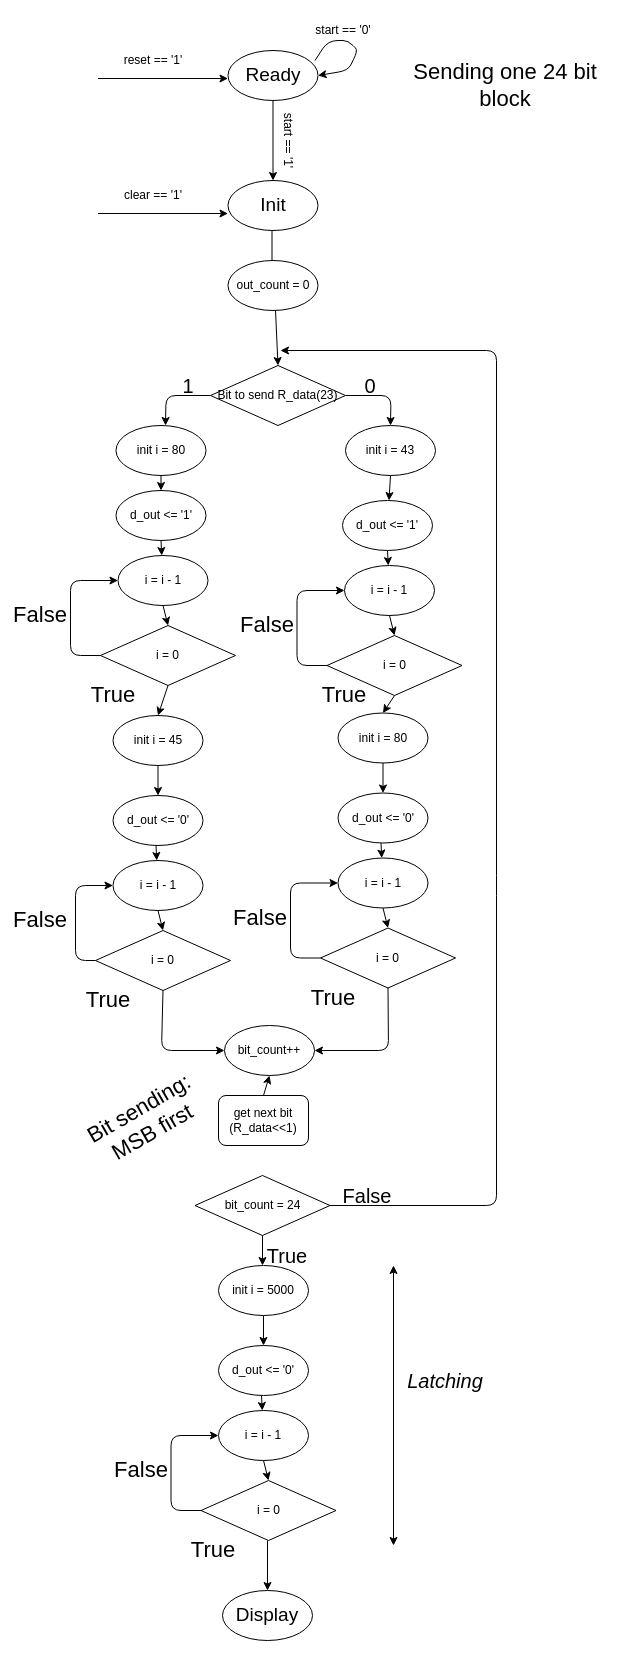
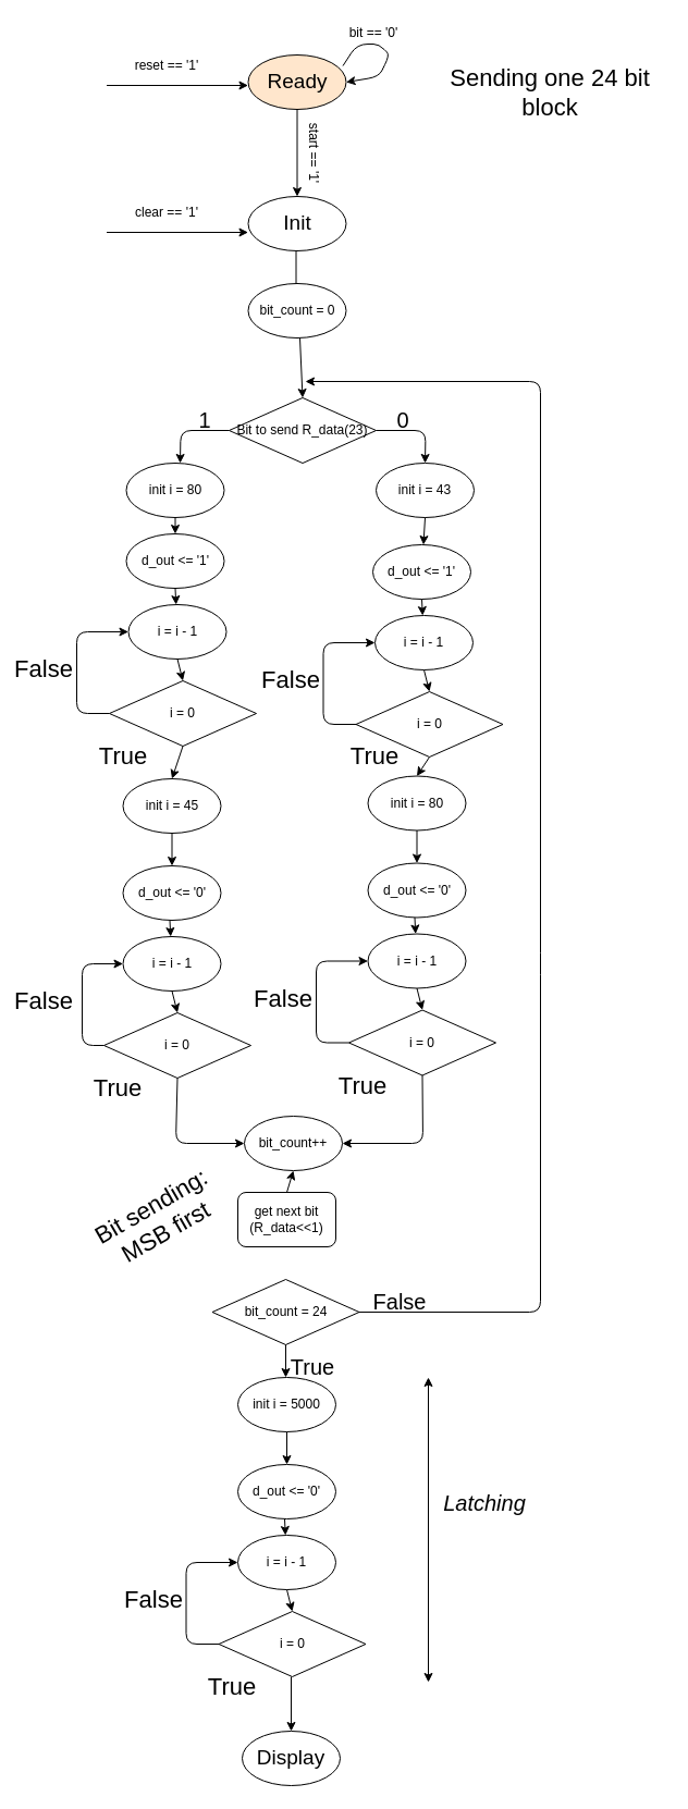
- <mxCell id="6" value="start == '0'" style="text;html=1;strokeColor=none;fillColor=none;align=center;verticalAlign=middle;whiteSpace=wrap;rounded=0;" parent="1" vertex="1"><mxGeometry x="307.5" y="20" width="70" height="20" as="geometry" /></mxCell>
+ <mxCell id="6" value="bit == '0'" style="text;html=1;strokeColor=none;fillColor=none;align=center;verticalAlign=middle;whiteSpace=wrap;rounded=0;" parent="1" vertex="1"><mxGeometry x="307.5" y="20" width="70" height="20" as="geometry" /></mxCell>
- <mxCell id="2" value="&lt;font style=&quot;font-size: 19px&quot;&gt;Ready&lt;/font&gt;" style="ellipse;whiteSpace=wrap;html=1;" parent="1" vertex="1"><mxGeometry x="227.5" y="50" width="90" height="50" as="geometry" /></mxCell>
+ <mxCell id="2" value="&lt;font style=&quot;font-size: 19px&quot;&gt;Ready&lt;/font&gt;" style="ellipse;whiteSpace=wrap;html=1;fillColor=#ffe6cc;" parent="1" vertex="1"><mxGeometry x="227.5" y="50" width="90" height="50" as="geometry" /></mxCell>
- <mxCell id="31" value="out_count = 0" style="ellipse;whiteSpace=wrap;html=1;" parent="1" vertex="1"><mxGeometry x="227.5" y="260" width="90" height="50" as="geometry" /></mxCell>
+ <mxCell id="31" value="bit_count = 0" style="ellipse;whiteSpace=wrap;html=1;" parent="1" vertex="1"><mxGeometry x="227.5" y="260" width="90" height="50" as="geometry" /></mxCell>
